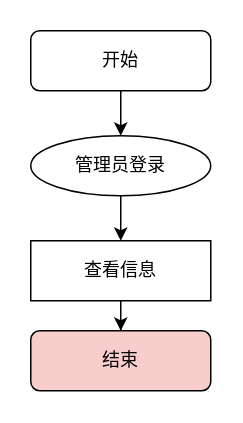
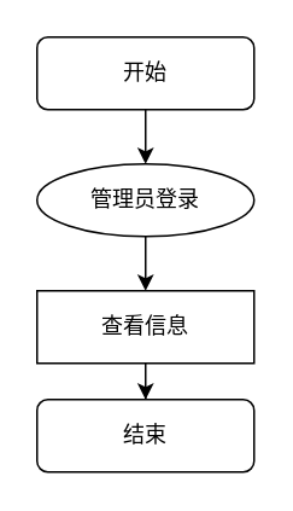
- <mxCell id="8" value="结束" style="rounded=1;whiteSpace=wrap;html=1;fillColor=#f8cecc;" parent="1" vertex="1"><mxGeometry x="20" y="220" width="120" height="40" as="geometry" /></mxCell>
+ <mxCell id="8" value="结束" style="rounded=1;whiteSpace=wrap;html=1;" parent="1" vertex="1"><mxGeometry x="20" y="220" width="120" height="40" as="geometry" /></mxCell>
